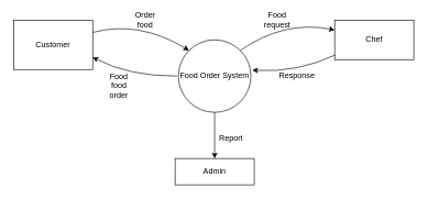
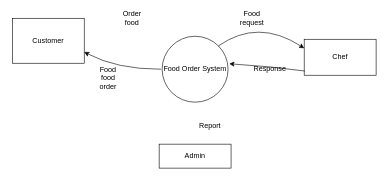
- <mxCell id="6" value="" style="curved=1;endArrow=classic;html=1;entryX=0;entryY=0;entryDx=0;entryDy=0;exitX=1;exitY=0.25;exitDx=0;exitDy=0;" edge="1" parent="1" source="3" target="2"><mxGeometry width="50" height="50" relative="1" as="geometry"><mxPoint x="170" y="70" as="sourcePoint" /><mxPoint x="220" y="20" as="targetPoint" /><Array as="points"><mxPoint x="210" y="30" /></Array></mxGeometry></mxCell>
- <mxCell id="4" value="Chef" style="rounded=0;whiteSpace=wrap;html=1;" vertex="1" parent="1"><mxGeometry x="507" y="30" width="120" height="60" as="geometry" /></mxCell>
+ <mxCell id="4" value="Chef" style="rounded=0;whiteSpace=wrap;html=1;" vertex="1" parent="1"><mxGeometry x="507" y="65" width="120" height="60" as="geometry" /></mxCell>
- <mxCell id="10" value="" style="endArrow=classic;html=1;entryX=0.5;entryY=0;entryDx=0;entryDy=0;exitX=0.5;exitY=1;exitDx=0;exitDy=0;" edge="1" parent="1" source="2" target="5"><mxGeometry width="50" height="50" relative="1" as="geometry"><mxPoint x="20" y="370" as="sourcePoint" /><mxPoint x="70" y="320" as="targetPoint" /></mxGeometry></mxCell>
